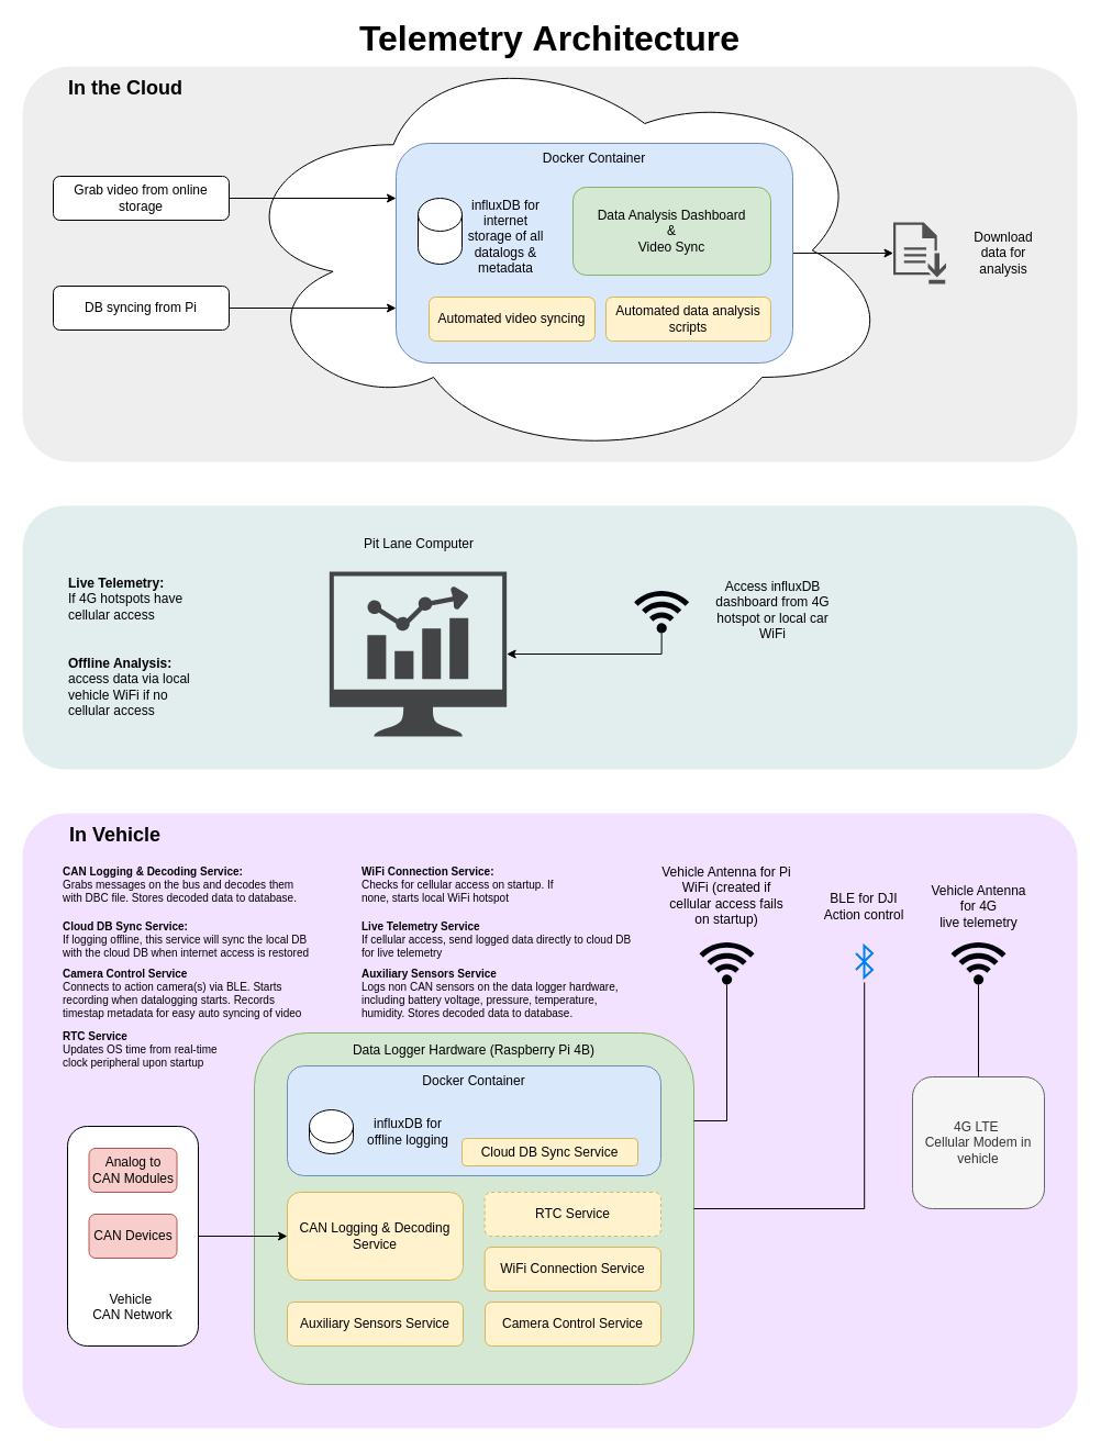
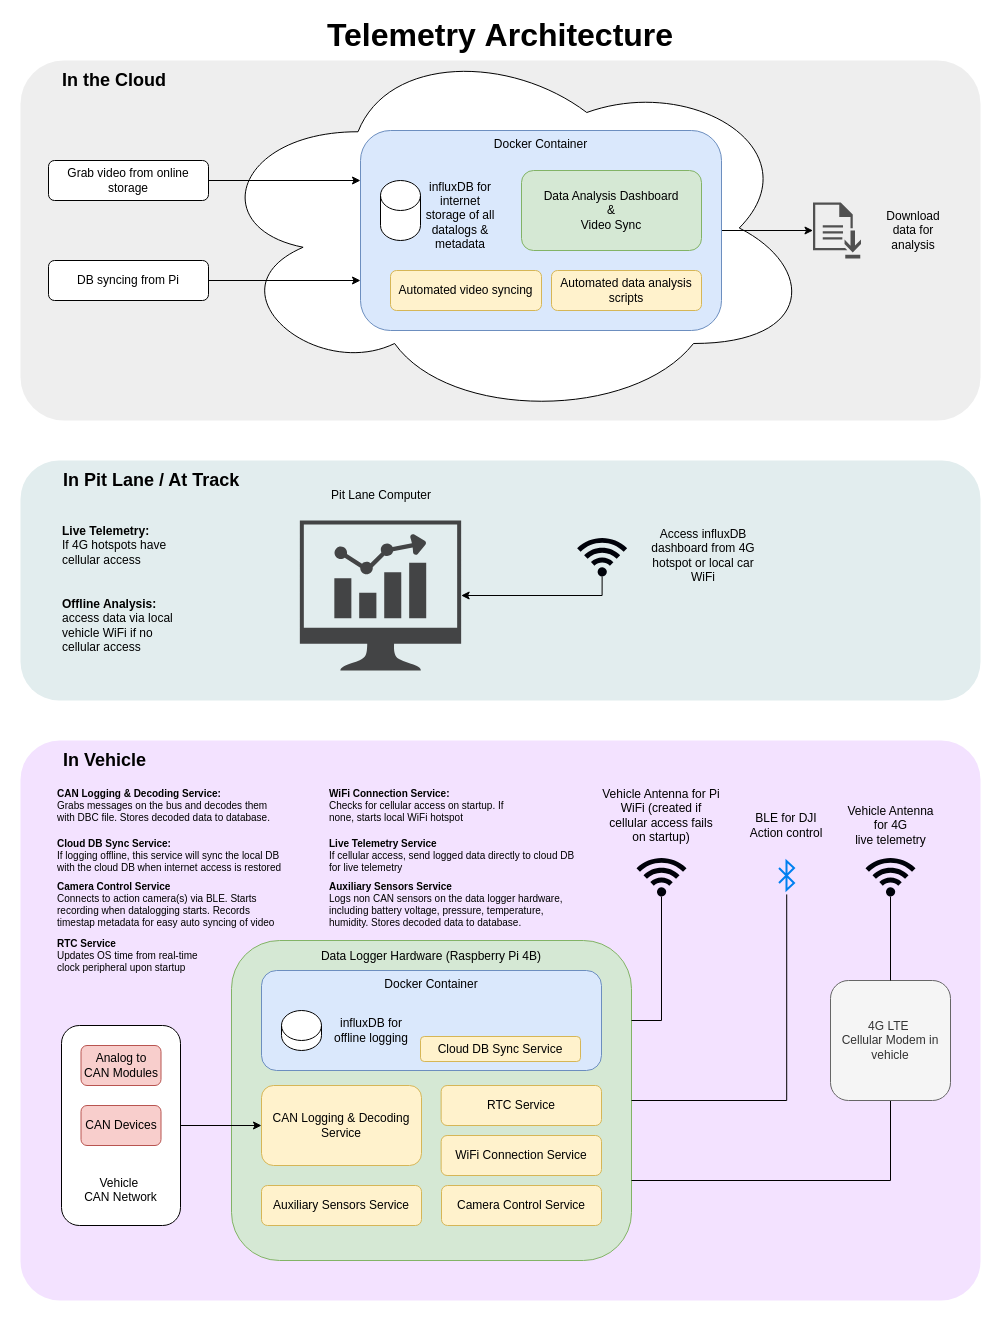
+ <mxCell id="46" value="In Pit Lane / At Track" style="text;html=1;align=left;verticalAlign=middle;whiteSpace=wrap;rounded=0;fontStyle=1;fontSize=18;" parent="1" vertex="1"><mxGeometry x="61" width="200" height="40" as="geometry" y="460" /></mxCell>
- <mxCell id="59" value="RTC Service" style="rounded=1;whiteSpace=wrap;html=1;fillColor=#fff2cc;strokeColor=#d6b656;dashed=1;" parent="1" vertex="1"><mxGeometry x="440.64" y="1085" width="160.36" height="40" as="geometry" /></mxCell>
+ <mxCell id="59" value="RTC Service" style="rounded=1;whiteSpace=wrap;html=1;fillColor=#fff2cc;strokeColor=#d6b656;" parent="1" vertex="1"><mxGeometry x="440.64" y="1085" width="160.36" height="40" as="geometry" /></mxCell>
+ <mxCell id="13" style="edgeStyle=orthogonalEdgeStyle;rounded=0;orthogonalLoop=1;jettySize=auto;html=1;exitX=0.5;exitY=1;exitDx=0;exitDy=0;entryX=1;entryY=0.75;entryDx=0;entryDy=0;endArrow=none;endFill=0;" parent="1" source="14" target="5" edge="1"><mxGeometry relative="1" as="geometry" /></mxCell>
